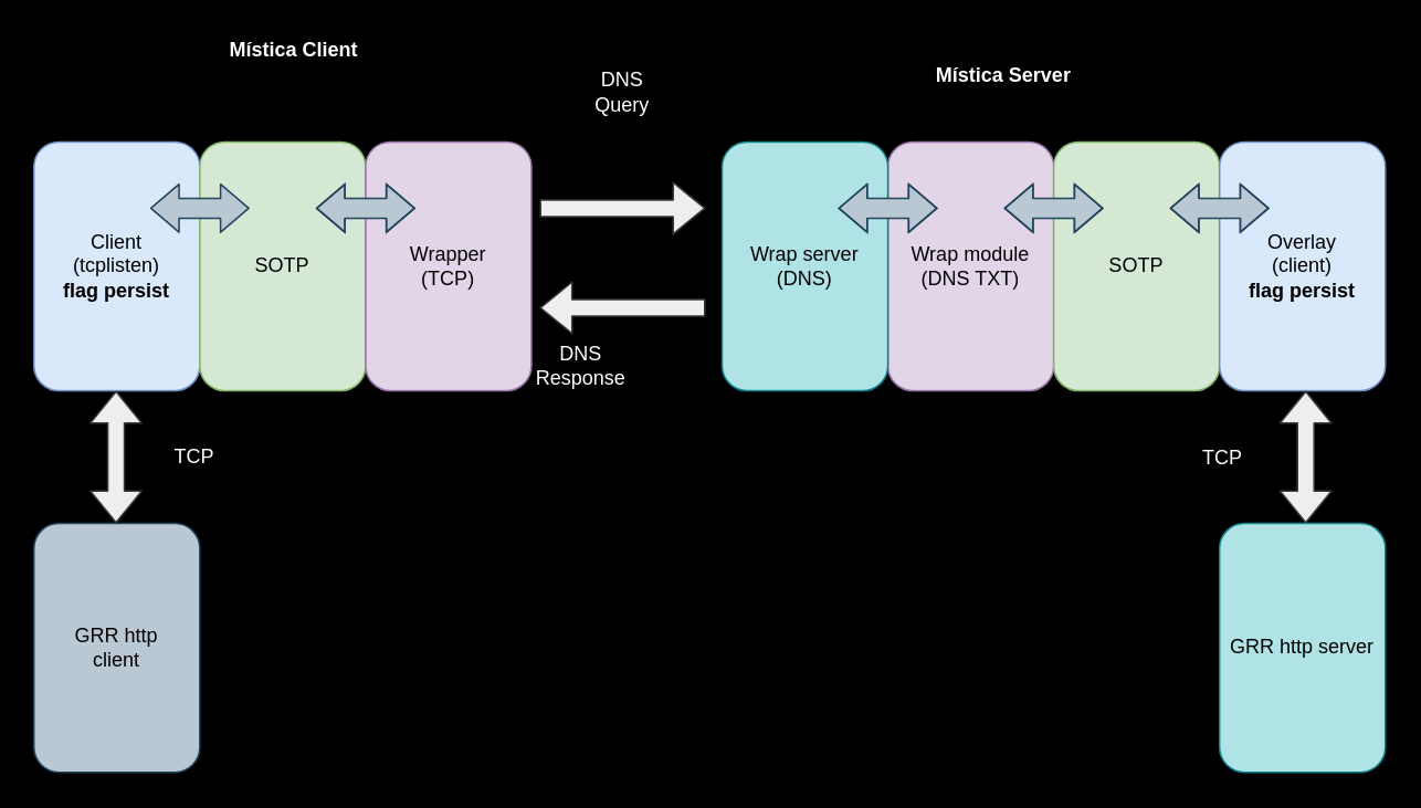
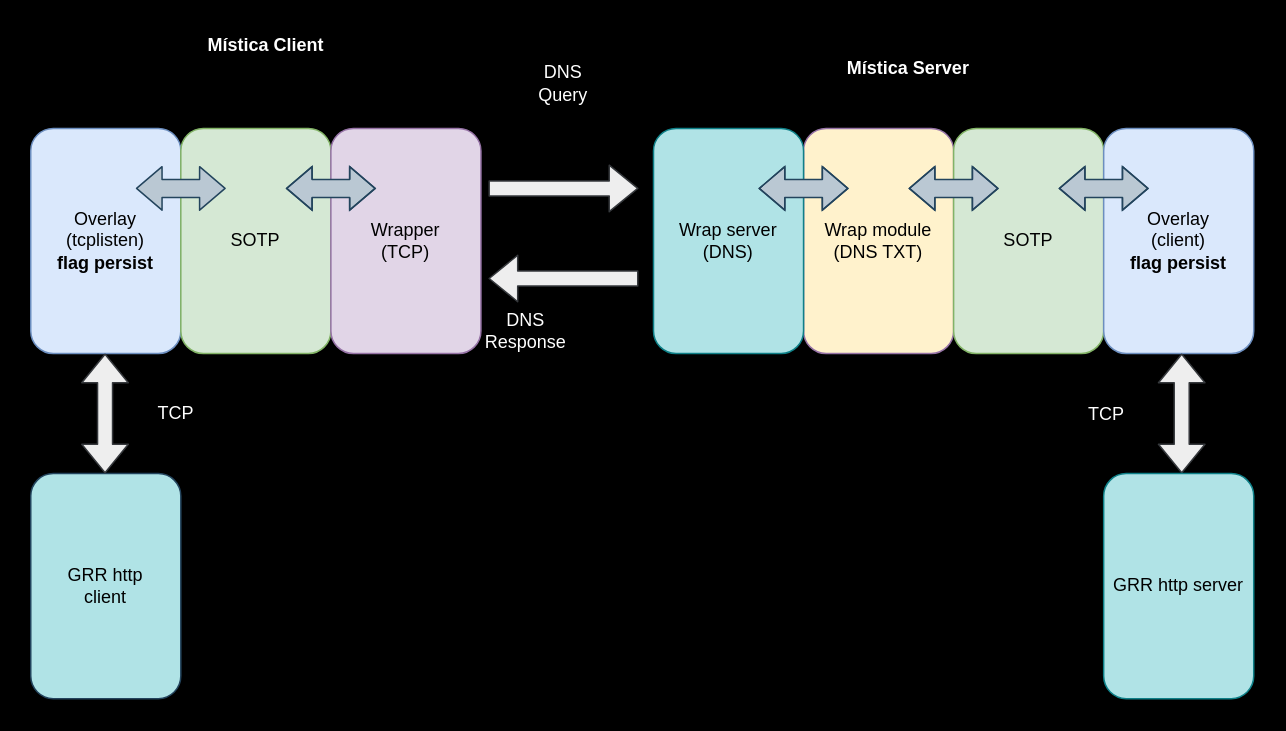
- <mxCell id="2" value="Client&lt;br&gt;&lt;div&gt;(tcplisten)&lt;/div&gt;&lt;div&gt;&lt;b&gt;flag persist&lt;/b&gt;&lt;br&gt;&lt;/div&gt;" style="rounded=1;whiteSpace=wrap;html=1;fillColor=#dae8fc;strokeColor=#6c8ebf;" parent="1" vertex="1"><mxGeometry x="20" y="85" width="100" height="150" as="geometry" /></mxCell>
+ <mxCell id="2" value="Overlay&lt;br&gt;&lt;div&gt;(tcplisten)&lt;/div&gt;&lt;div&gt;&lt;b&gt;flag persist&lt;/b&gt;&lt;br&gt;&lt;/div&gt;" style="rounded=1;whiteSpace=wrap;html=1;fillColor=#dae8fc;strokeColor=#6c8ebf;" parent="1" vertex="1"><mxGeometry x="20" y="85" width="100" height="150" as="geometry" /></mxCell>
- <mxCell id="5" value="Wrap module&lt;br&gt;(DNS TXT)" style="rounded=1;whiteSpace=wrap;html=1;fillColor=#e1d5e7;strokeColor=#9673a6;" parent="1" vertex="1"><mxGeometry x="535" y="85" width="100" height="150" as="geometry" /></mxCell>
+ <mxCell id="5" value="Wrap module&lt;br&gt;(DNS TXT)" style="rounded=1;whiteSpace=wrap;html=1;fillColor=#fff2cc;strokeColor=#9673a6;" parent="1" vertex="1"><mxGeometry x="535" y="85" width="100" height="150" as="geometry" /></mxCell>
- <mxCell id="19" value="&lt;div&gt;GRR http&lt;/div&gt;&lt;div&gt;client&lt;/div&gt;" style="rounded=1;whiteSpace=wrap;html=1;fillColor=#bac8d3;strokeColor=#23445d;" parent="1" vertex="1"><mxGeometry x="20" y="315" width="100" height="150" as="geometry" /></mxCell>
+ <mxCell id="19" value="&lt;div&gt;GRR http&lt;/div&gt;&lt;div&gt;client&lt;/div&gt;" style="rounded=1;whiteSpace=wrap;html=1;fillColor=#b0e3e6;strokeColor=#23445d;" parent="1" vertex="1"><mxGeometry x="20" y="315" width="100" height="150" as="geometry" /></mxCell>
